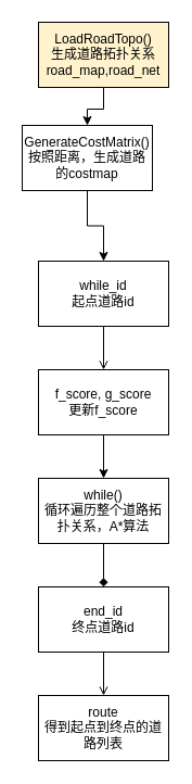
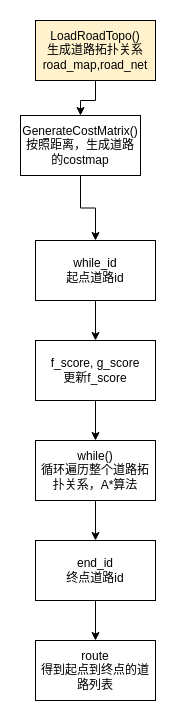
- <mxCell id="6" value="" style="edgeStyle=orthogonalEdgeStyle;rounded=0;orthogonalLoop=1;jettySize=auto;html=1;endArrow=open;" edge="1" parent="1" source="7" target="9"><mxGeometry relative="1" as="geometry" /></mxCell>
+ <mxCell id="6" value="" style="edgeStyle=orthogonalEdgeStyle;rounded=0;orthogonalLoop=1;jettySize=auto;html=1;" edge="1" parent="1" source="7" target="9"><mxGeometry relative="1" as="geometry" /></mxCell>
- <mxCell id="10" value="" style="edgeStyle=orthogonalEdgeStyle;rounded=0;orthogonalLoop=1;jettySize=auto;html=1;endArrow=diamond;" edge="1" parent="1" source="11" target="13"><mxGeometry relative="1" as="geometry" /></mxCell>
+ <mxCell id="10" value="" style="edgeStyle=orthogonalEdgeStyle;rounded=0;orthogonalLoop=1;jettySize=auto;html=1;" edge="1" parent="1" source="11" target="13"><mxGeometry relative="1" as="geometry" /></mxCell>
- <mxCell id="12" value="" style="edgeStyle=orthogonalEdgeStyle;rounded=0;orthogonalLoop=1;jettySize=auto;html=1;endArrow=open;" edge="1" parent="1" source="13" target="14"><mxGeometry relative="1" as="geometry" /></mxCell>
+ <mxCell id="12" value="" style="edgeStyle=orthogonalEdgeStyle;rounded=0;orthogonalLoop=1;jettySize=auto;html=1;" edge="1" parent="1" source="13" target="14"><mxGeometry relative="1" as="geometry" /></mxCell>
